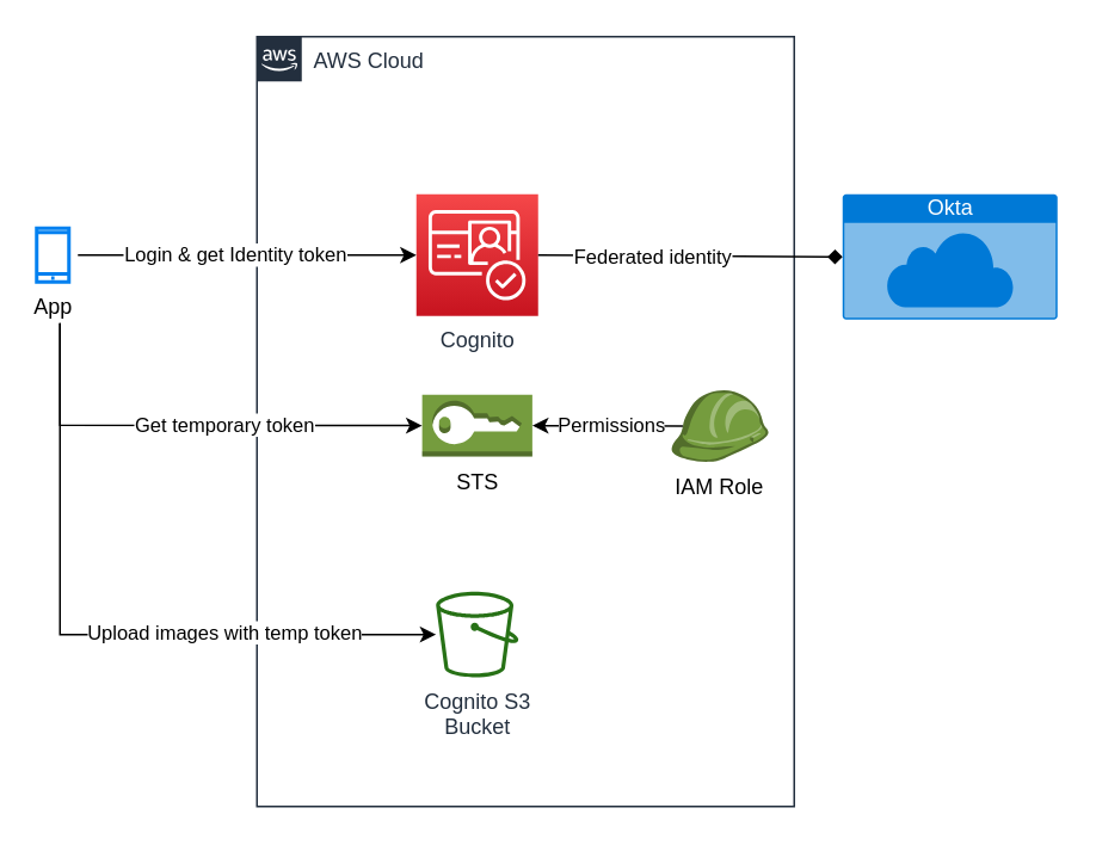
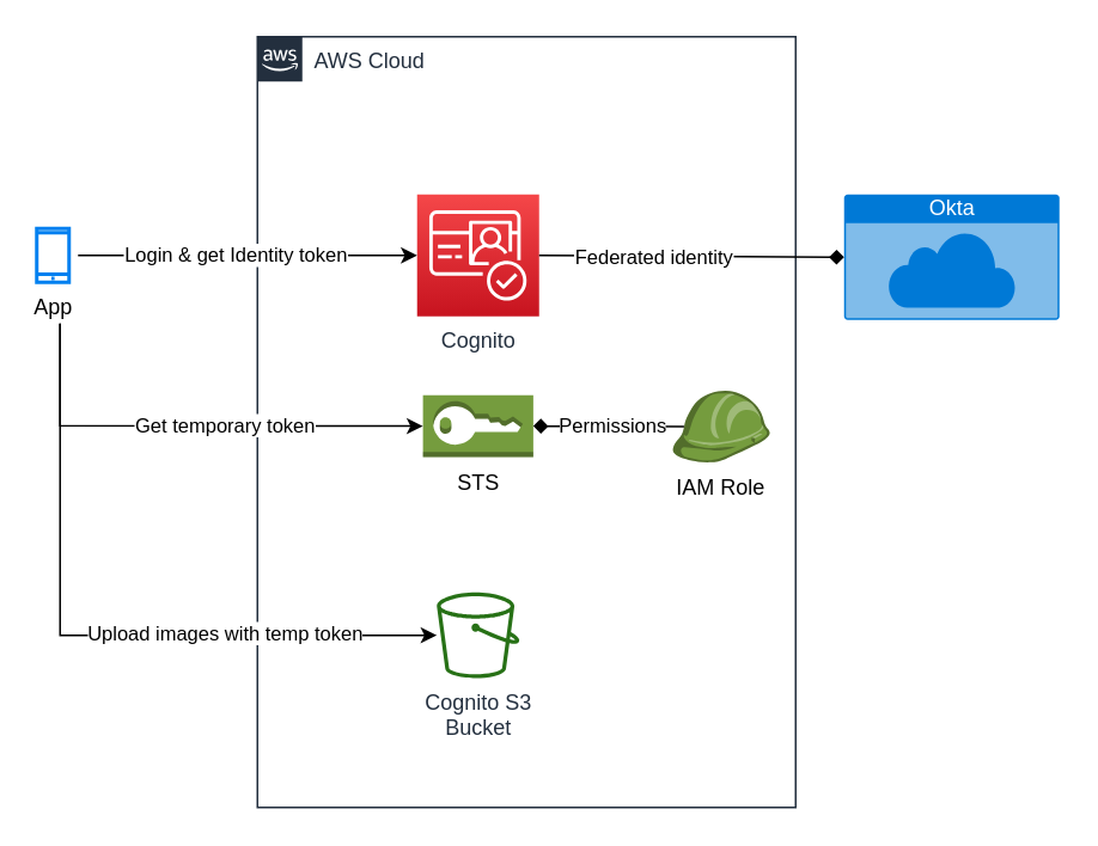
- <mxCell id="10" value="" style="endArrow=classic;html=1;rounded=0;exitX=0.125;exitY=0.5;exitDx=0;exitDy=0;exitPerimeter=0;entryX=1;entryY=0.5;entryDx=0;entryDy=0;entryPerimeter=0;" parent="2" source="9" target="6" edge="1"><mxGeometry width="50" height="50" relative="1" as="geometry"><mxPoint x="130" y="310" as="sourcePoint" /><mxPoint x="180" y="260" as="targetPoint" /></mxGeometry></mxCell>
+ <mxCell id="10" value="" style="endArrow=diamond;html=1;rounded=0;exitX=0.125;exitY=0.5;exitDx=0;exitDy=0;exitPerimeter=0;entryX=1;entryY=0.5;entryDx=0;entryDy=0;entryPerimeter=0;" parent="2" source="9" target="6" edge="1"><mxGeometry width="50" height="50" relative="1" as="geometry"><mxPoint x="130" y="310" as="sourcePoint" /><mxPoint x="180" y="260" as="targetPoint" /></mxGeometry></mxCell>
